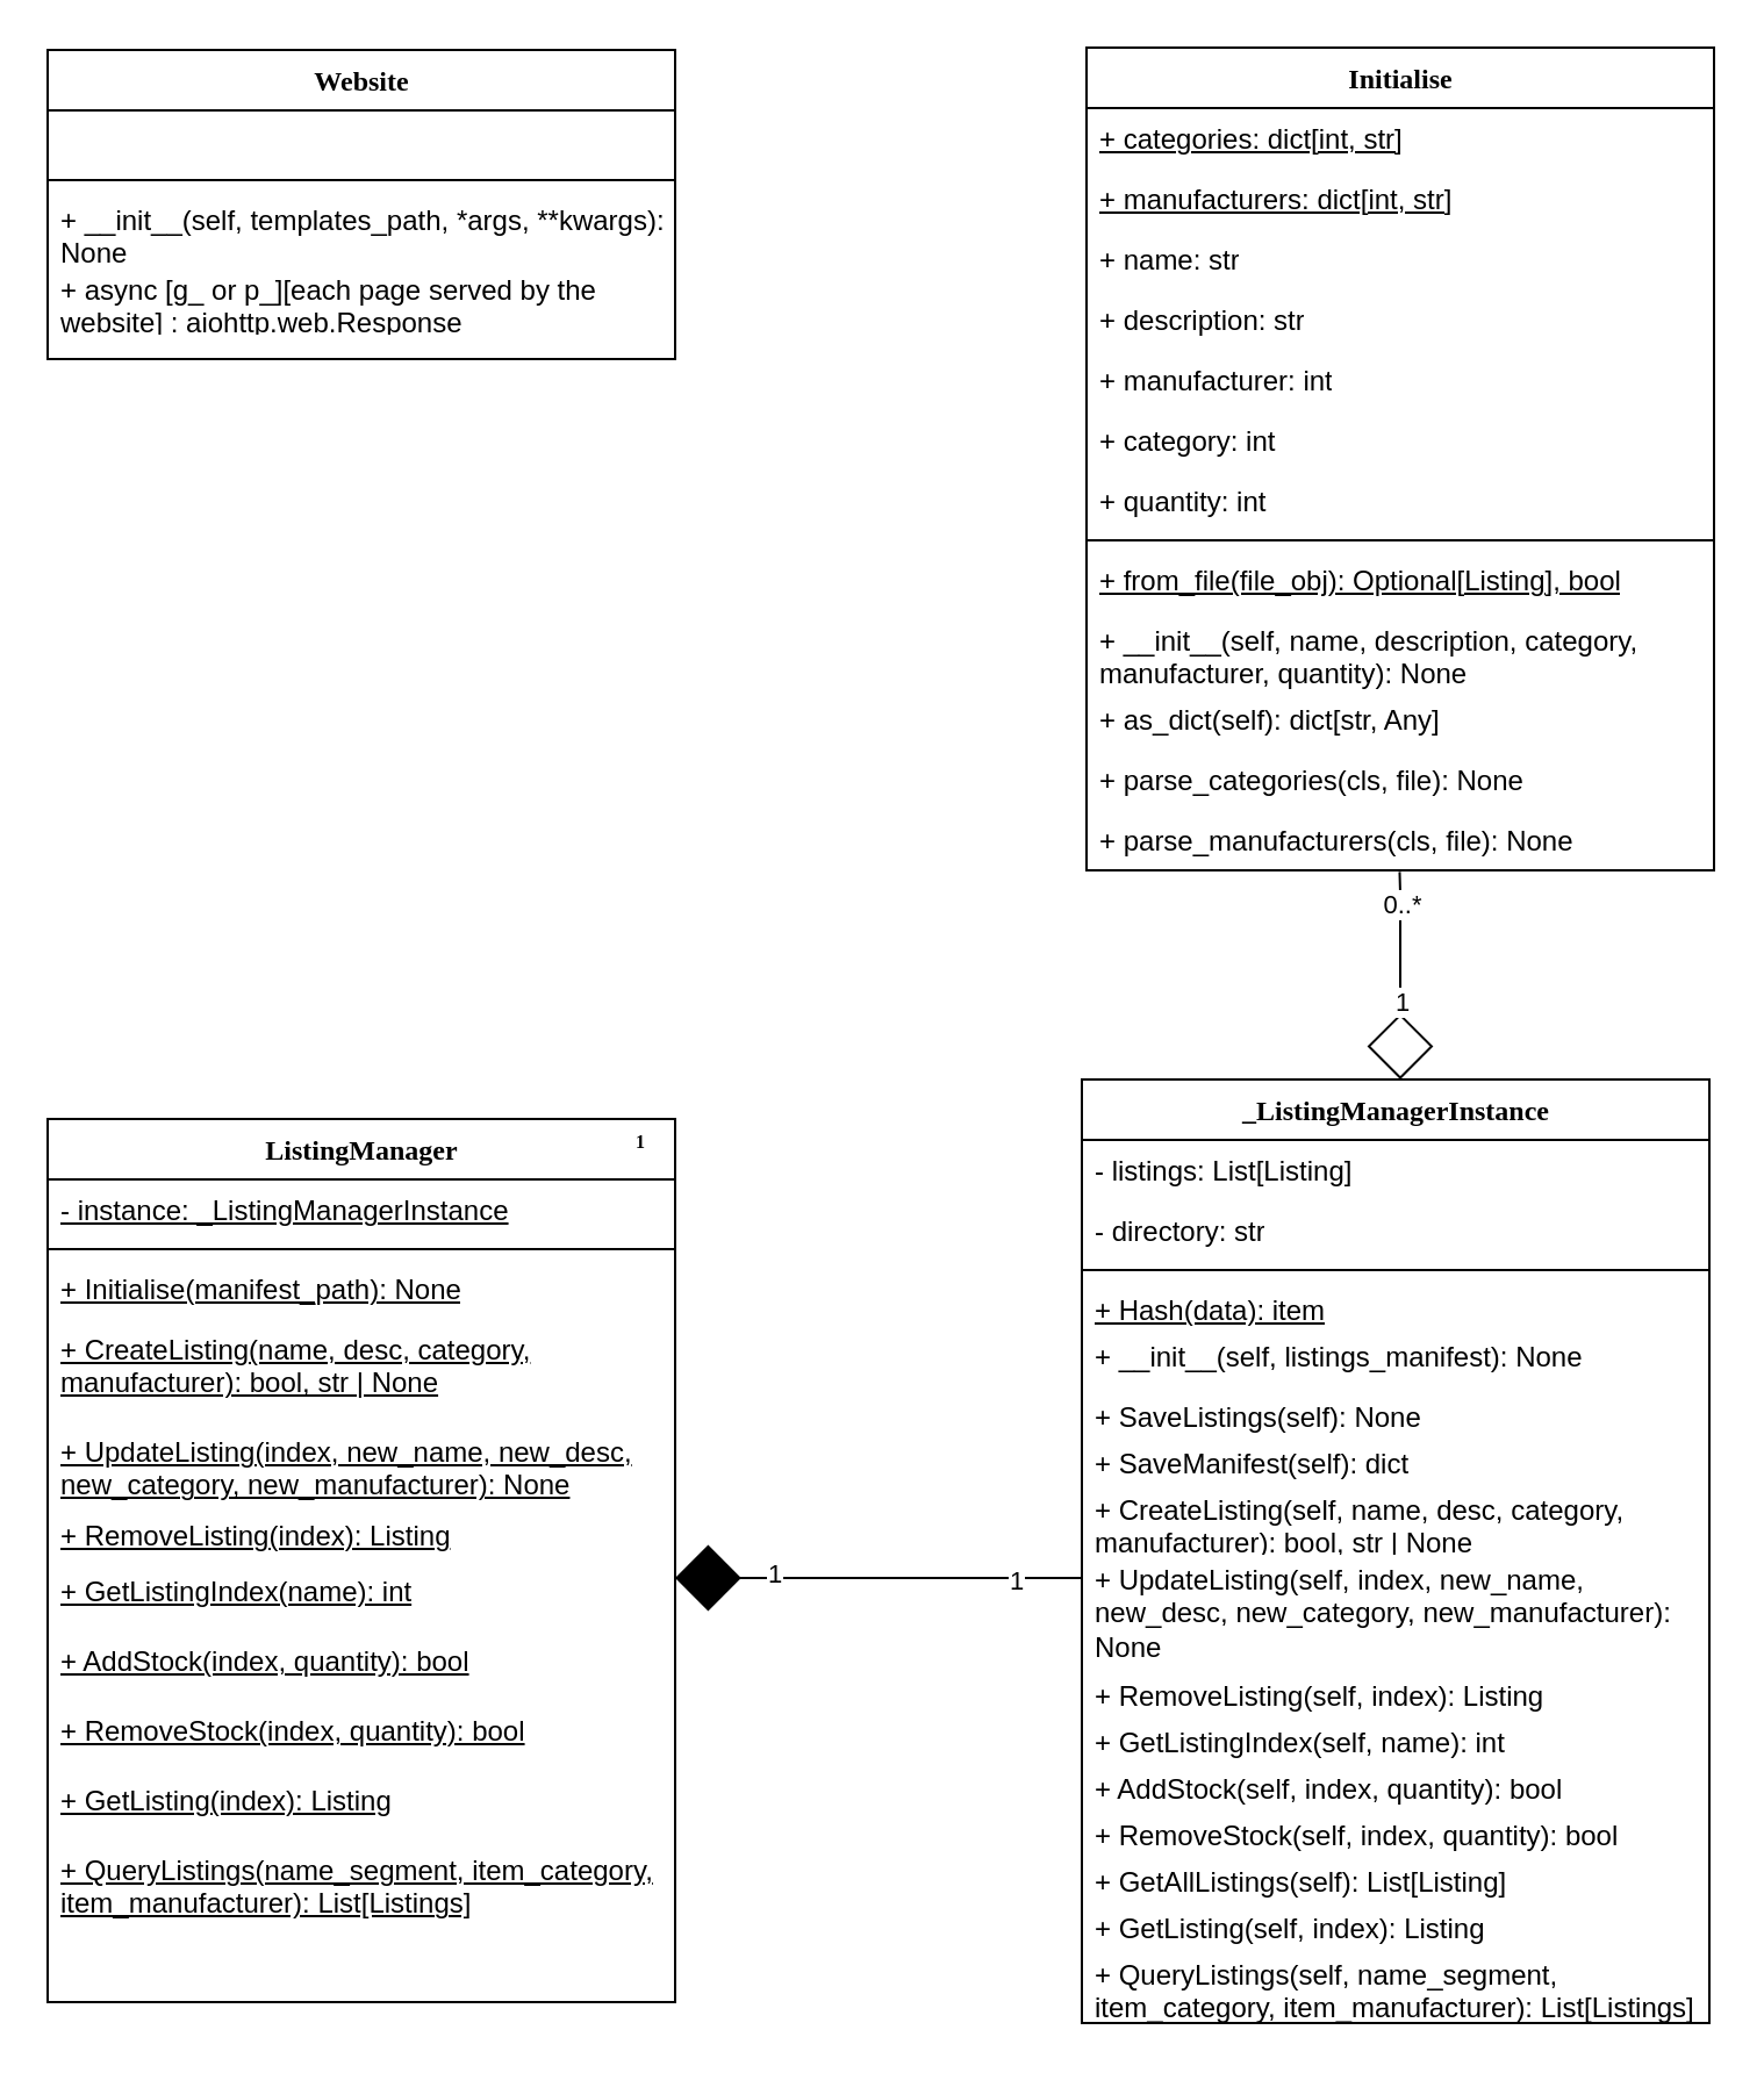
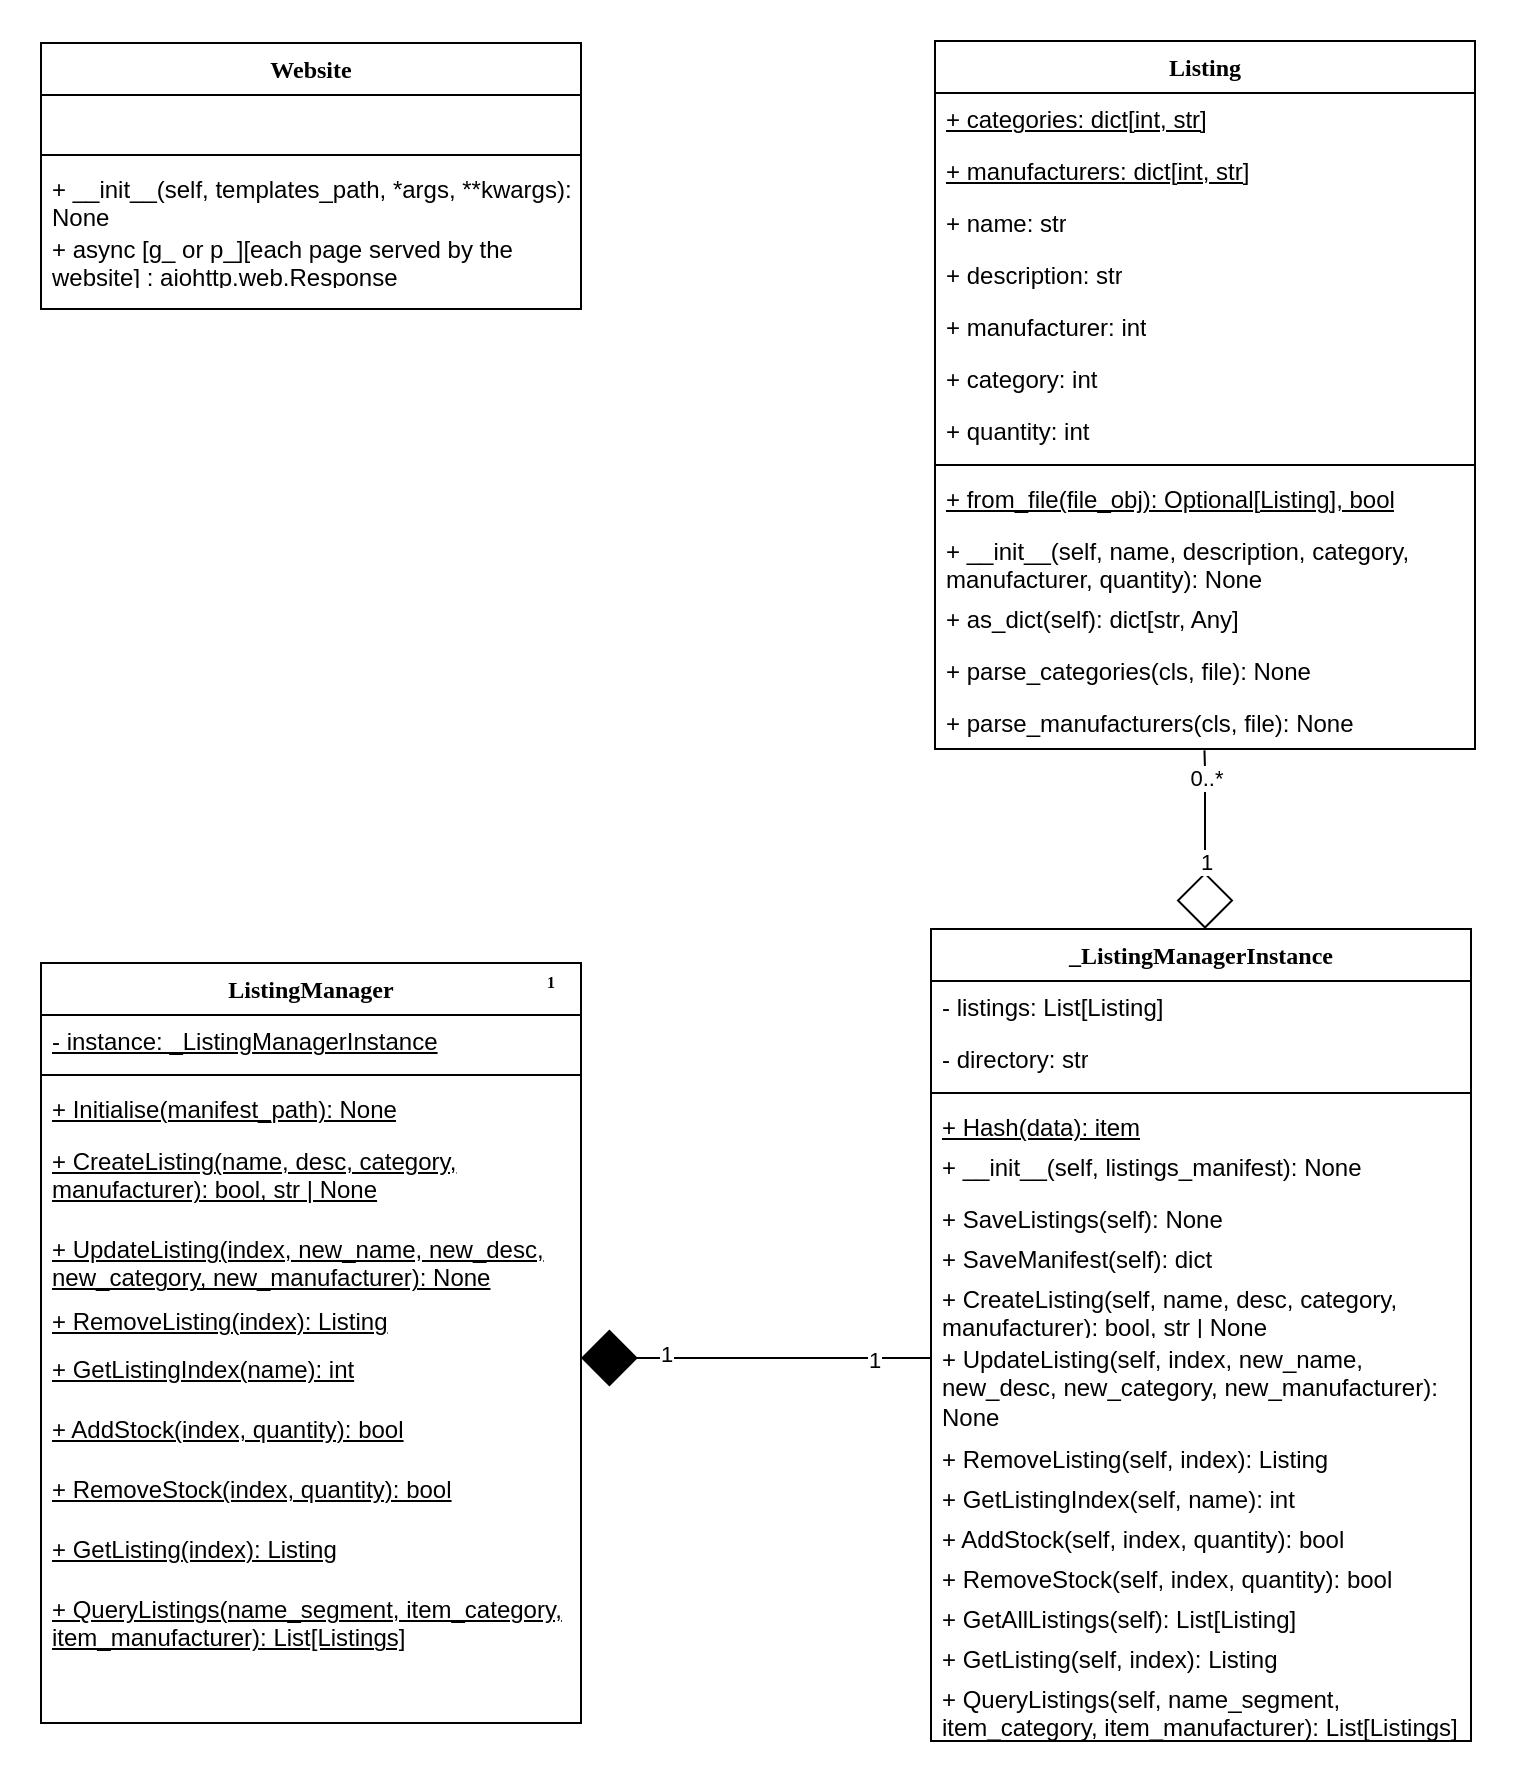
- <mxCell id="42" value="Initialise" style="swimlane;html=1;fontStyle=1;align=center;verticalAlign=top;childLayout=stackLayout;horizontal=1;startSize=26;horizontalStack=0;resizeParent=1;resizeLast=0;collapsible=1;marginBottom=0;swimlaneFillColor=#ffffff;rounded=0;shadow=0;comic=0;labelBackgroundColor=none;strokeWidth=1;fillColor=none;fontFamily=Verdana;fontSize=12" parent="1" vertex="1"><mxGeometry x="467" y="20" width="270" height="354" as="geometry" /></mxCell>
+ <mxCell id="42" value="Listing" style="swimlane;html=1;fontStyle=1;align=center;verticalAlign=top;childLayout=stackLayout;horizontal=1;startSize=26;horizontalStack=0;resizeParent=1;resizeLast=0;collapsible=1;marginBottom=0;swimlaneFillColor=#ffffff;rounded=0;shadow=0;comic=0;labelBackgroundColor=none;strokeWidth=1;fillColor=none;fontFamily=Verdana;fontSize=12" parent="1" vertex="1"><mxGeometry x="467" y="20" width="270" height="354" as="geometry" /></mxCell>
